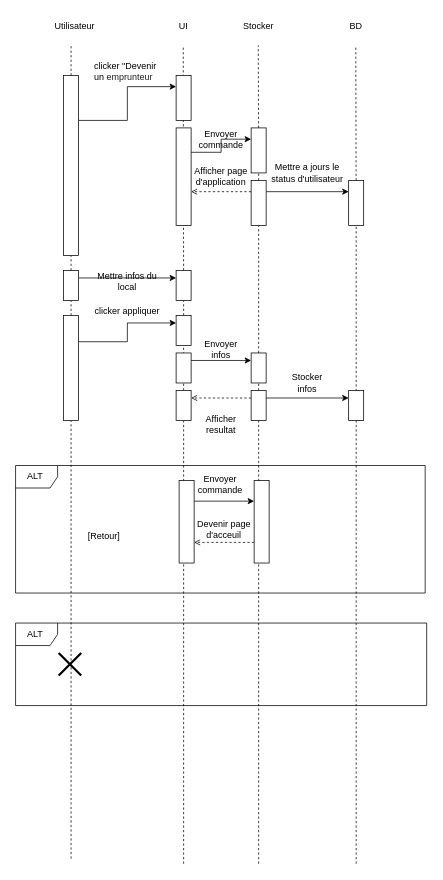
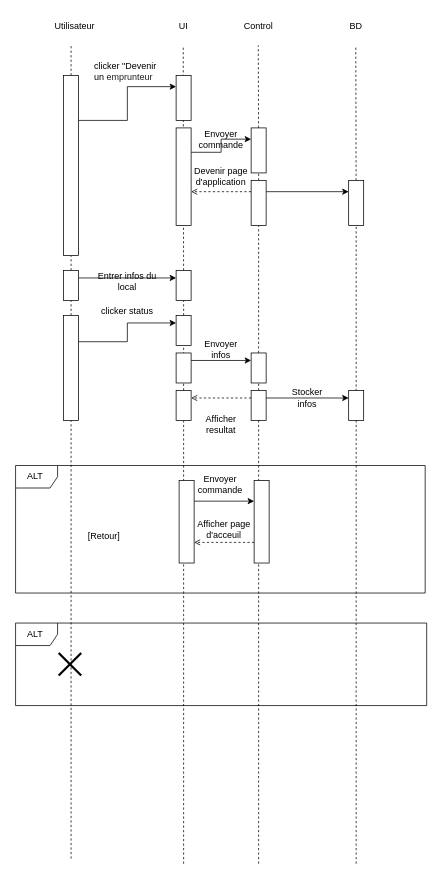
- <mxCell id="4" value="Stocker" style="text;html=1;align=center;verticalAlign=middle;whiteSpace=wrap;rounded=0;" parent="1" vertex="1"><mxGeometry x="314" y="20" width="60" height="30" as="geometry" /></mxCell>
+ <mxCell id="4" value="Control" style="text;html=1;align=center;verticalAlign=middle;whiteSpace=wrap;rounded=0;" parent="1" vertex="1"><mxGeometry x="314" y="20" width="60" height="30" as="geometry" /></mxCell>
- <mxCell id="26" value="Mettre a jours le status d'utilisateur" style="text;html=1;align=center;verticalAlign=middle;whiteSpace=wrap;rounded=0;" parent="1" vertex="1"><mxGeometry x="354" y="180" width="110" height="100" as="geometry" /></mxCell>
- <mxCell id="27" value="Afficher page d'application" style="text;html=1;align=center;verticalAlign=middle;whiteSpace=wrap;rounded=0;" parent="1" vertex="1"><mxGeometry x="254" y="220" width="80" height="30" as="geometry" /></mxCell>
+ <mxCell id="27" value="Devenir page d'application" style="text;html=1;align=center;verticalAlign=middle;whiteSpace=wrap;rounded=0;" parent="1" vertex="1"><mxGeometry x="254" y="220" width="80" height="30" as="geometry" /></mxCell>
- <mxCell id="33" value="Mettre infos du local" style="text;html=1;align=center;verticalAlign=middle;whiteSpace=wrap;rounded=0;" parent="1" vertex="1"><mxGeometry x="124" y="350" width="90" height="50" as="geometry" /></mxCell>
+ <mxCell id="33" value="Entrer infos du local" style="text;html=1;align=center;verticalAlign=middle;whiteSpace=wrap;rounded=0;" parent="1" vertex="1"><mxGeometry x="124" y="350" width="90" height="50" as="geometry" /></mxCell>
- <mxCell id="40" value="clicker appliquer" style="text;html=1;align=center;verticalAlign=middle;whiteSpace=wrap;rounded=0;" parent="1" vertex="1"><mxGeometry x="124" y="390" width="90" height="50" as="geometry" /></mxCell>
+ <mxCell id="40" value="clicker status" style="text;html=1;align=center;verticalAlign=middle;whiteSpace=wrap;rounded=0;" parent="1" vertex="1"><mxGeometry x="124" y="390" width="90" height="50" as="geometry" /></mxCell>
- <mxCell id="51" value="Stocker infos" style="text;html=1;align=center;verticalAlign=middle;whiteSpace=wrap;rounded=0;" parent="1" vertex="1"><mxGeometry x="379" y="480" width="60" height="60" as="geometry" /></mxCell>
+ <mxCell id="51" value="Stocker infos" style="text;html=1;align=center;verticalAlign=middle;whiteSpace=wrap;rounded=0;" parent="1" vertex="1"><mxGeometry x="379" y="500" width="60" height="60" as="geometry" /></mxCell>
- <mxCell id="62" value="Devenir page d'acceuil" style="text;html=1;align=center;verticalAlign=middle;whiteSpace=wrap;rounded=0;" vertex="1" parent="1"><mxGeometry x="248" y="690" width="100" height="30" as="geometry" /></mxCell>
+ <mxCell id="62" value="Afficher page d'acceuil" style="text;html=1;align=center;verticalAlign=middle;whiteSpace=wrap;rounded=0;" vertex="1" parent="1"><mxGeometry x="248" y="690" width="100" height="30" as="geometry" /></mxCell>
